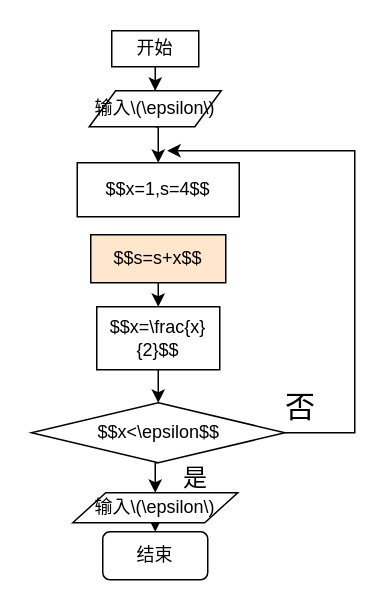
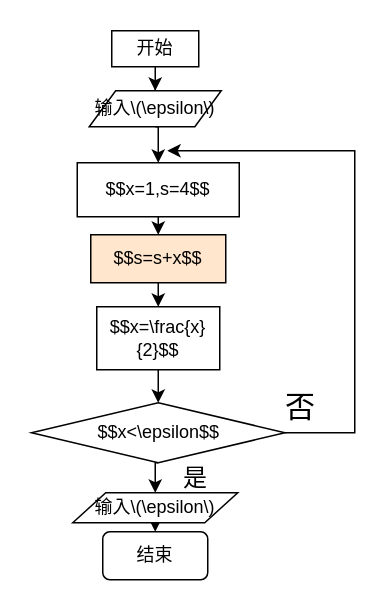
+ <mxCell id="6" style="edgeStyle=orthogonalEdgeStyle;rounded=0;orthogonalLoop=1;jettySize=auto;html=1;exitX=0.5;exitY=1;exitDx=0;exitDy=0;entryX=0.5;entryY=0;entryDx=0;entryDy=0;" parent="1" source="7" target="9" edge="1"><mxGeometry relative="1" as="geometry" /></mxCell>
